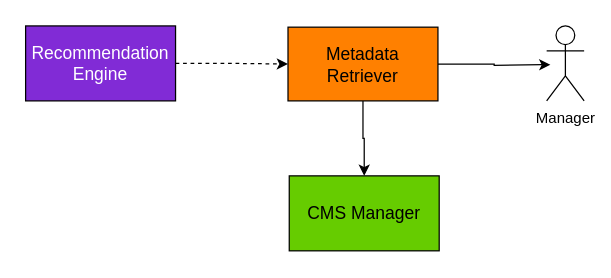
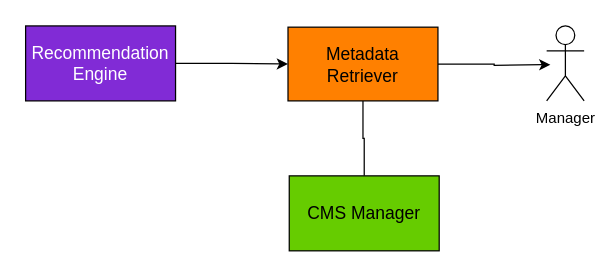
- <mxCell id="2" value="" style="edgeStyle=orthogonalEdgeStyle;rounded=0;orthogonalLoop=1;jettySize=auto;html=1;dashed=1;" parent="1" source="3" target="6" edge="1"><mxGeometry relative="1" as="geometry" /></mxCell>
+ <mxCell id="2" value="" style="edgeStyle=orthogonalEdgeStyle;rounded=0;orthogonalLoop=1;jettySize=auto;html=1;" parent="1" source="3" target="6" edge="1"><mxGeometry relative="1" as="geometry" /></mxCell>
- <mxCell id="5" value="" style="edgeStyle=orthogonalEdgeStyle;rounded=0;orthogonalLoop=1;jettySize=auto;html=1;" edge="1" parent="1" source="6" target="8"><mxGeometry relative="1" as="geometry" /></mxCell>
+ <mxCell id="5" value="" style="edgeStyle=orthogonalEdgeStyle;rounded=0;orthogonalLoop=1;jettySize=auto;html=1;endArrow=none;" edge="1" parent="1" source="6" target="8"><mxGeometry relative="1" as="geometry" /></mxCell>
